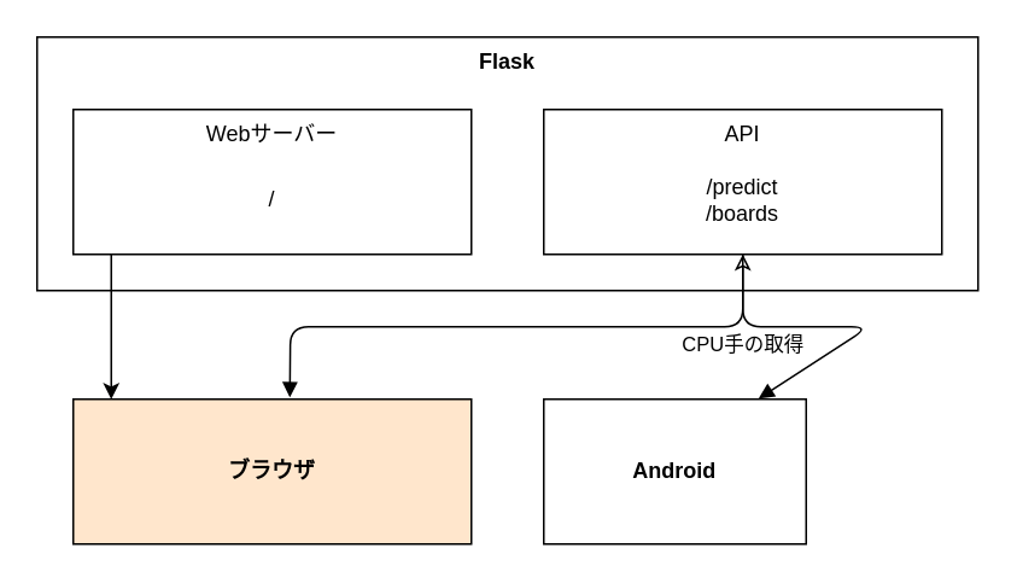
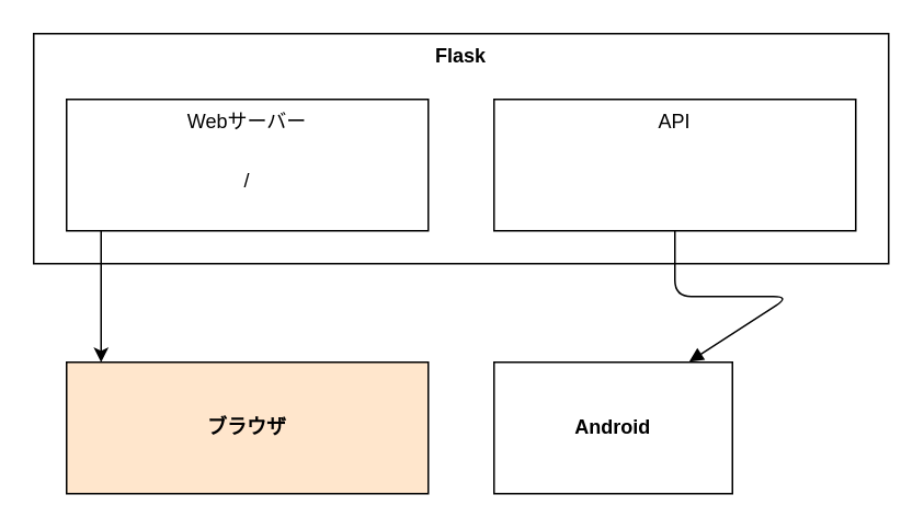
- <mxCell id="4" value="/predict&lt;br style=&quot;border-color: var(--border-color);&quot;&gt;/boards" style="text;html=1;strokeColor=none;fillColor=none;align=center;verticalAlign=middle;whiteSpace=wrap;rounded=0;" vertex="1" parent="3"><mxGeometry x="55.0" y="30" width="110.0" height="40" as="geometry" /></mxCell>
- <mxCell id="7" style="edgeStyle=none;html=1;entryX=0.5;entryY=1;entryDx=0;entryDy=0;startArrow=block;startFill=1;endArrow=classic;endFill=0;exitX=0.819;exitY=-0.005;exitDx=0;exitDy=0;exitPerimeter=0;" edge="1" parent="1" source="8" target="3"><mxGeometry relative="1" as="geometry"><Array as="points"><mxPoint x="480" y="180" /><mxPoint x="410" y="180" /></Array></mxGeometry></mxCell>
+ <mxCell id="7" style="edgeStyle=none;html=1;entryX=0.5;entryY=1;entryDx=0;entryDy=0;startArrow=block;startFill=1;endArrow=none;endFill=0;exitX=0.819;exitY=-0.005;exitDx=0;exitDy=0;exitPerimeter=0;" edge="1" parent="1" source="8" target="3"><mxGeometry relative="1" as="geometry"><Array as="points"><mxPoint x="480" y="180" /><mxPoint x="410" y="180" /></Array></mxGeometry></mxCell>
- <mxCell id="9" value="CPU手の取得" style="edgeStyle=none;html=1;entryX=0.5;entryY=1;entryDx=0;entryDy=0;exitX=0.544;exitY=-0.012;exitDx=0;exitDy=0;exitPerimeter=0;endArrow=none;endFill=0;startArrow=block;startFill=1;" edge="1" parent="1" source="10" target="3"><mxGeometry x="0.757" y="-10" relative="1" as="geometry"><Array as="points"><mxPoint x="160" y="180" /><mxPoint x="410" y="180" /></Array><mxPoint x="-10" y="10" as="offset" /></mxGeometry></mxCell>
